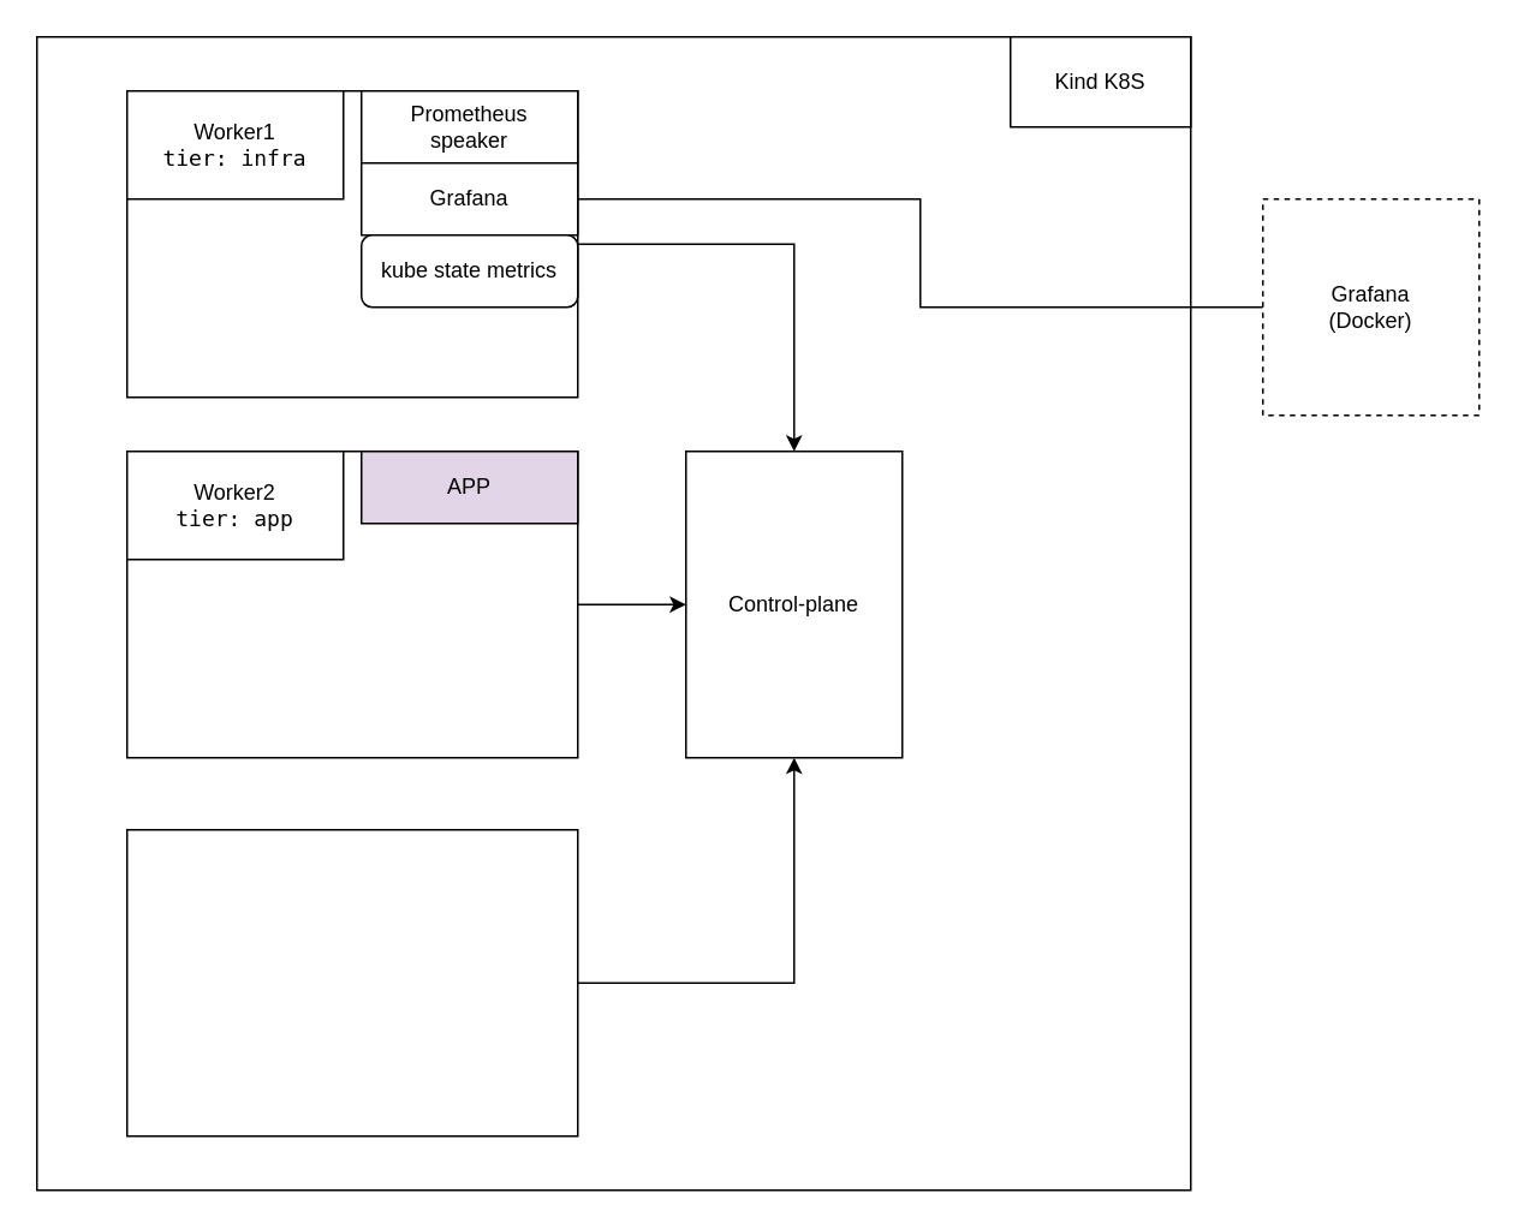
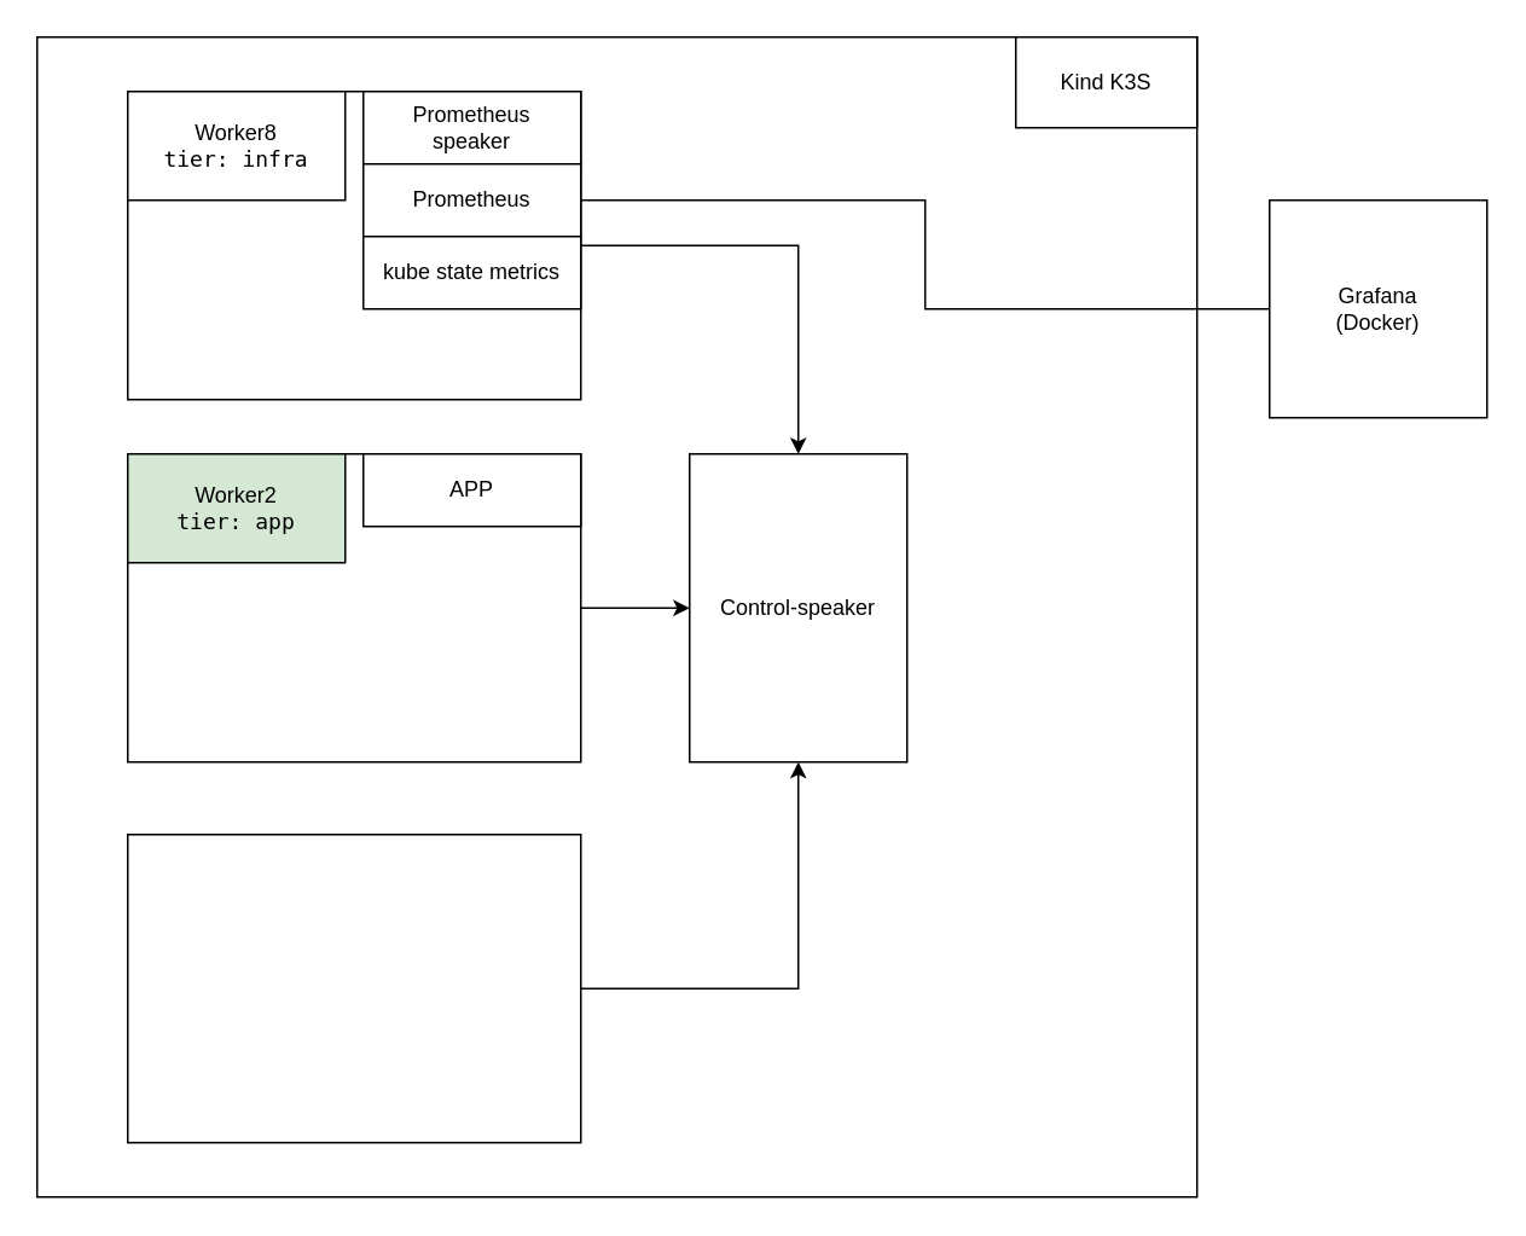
- <mxCell id="10" value="Kind K8S" style="rounded=0;whiteSpace=wrap;html=1;" vertex="1" parent="1"><mxGeometry x="560" y="20" width="100" height="50" as="geometry" /></mxCell>
+ <mxCell id="10" value="Kind K3S" style="rounded=0;whiteSpace=wrap;html=1;" vertex="1" parent="1"><mxGeometry x="560" y="20" width="100" height="50" as="geometry" /></mxCell>
- <mxCell id="11" value="Worker1&lt;div&gt;&lt;code class=&quot;listtype-code listindent1 list-code1 lang-yaml&quot; spellcheck=&quot;false&quot;&gt;tier: infra&lt;/code&gt;&lt;br&gt;&lt;/div&gt;" style="rounded=0;whiteSpace=wrap;html=1;" vertex="1" parent="1"><mxGeometry x="70" y="50" width="120" height="60" as="geometry" /></mxCell>
+ <mxCell id="11" value="Worker8&lt;div&gt;&lt;code class=&quot;listtype-code listindent1 list-code1 lang-yaml&quot; spellcheck=&quot;false&quot;&gt;tier: infra&lt;/code&gt;&lt;br&gt;&lt;/div&gt;" style="rounded=0;whiteSpace=wrap;html=1;" vertex="1" parent="1"><mxGeometry x="70" y="50" width="120" height="60" as="geometry" /></mxCell>
- <mxCell id="14" value="Grafana" style="rounded=0;whiteSpace=wrap;html=1;" vertex="1" parent="1"><mxGeometry x="200" y="90" width="120" height="40" as="geometry" /></mxCell>
+ <mxCell id="14" value="Prometheus" style="rounded=0;whiteSpace=wrap;html=1;" vertex="1" parent="1"><mxGeometry x="200" y="90" width="120" height="40" as="geometry" /></mxCell>
- <mxCell id="15" value="kube state metrics" style="whiteSpace=wrap;html=1;rounded=1;" vertex="1" parent="1"><mxGeometry x="200" y="130" width="120" height="40" as="geometry" /></mxCell>
+ <mxCell id="15" value="kube state metrics" style="rounded=0;whiteSpace=wrap;html=1;" vertex="1" parent="1"><mxGeometry x="200" y="130" width="120" height="40" as="geometry" /></mxCell>
- <mxCell id="17" value="Grafana&lt;div&gt;(Docker)&lt;/div&gt;" style="rounded=0;whiteSpace=wrap;html=1;dashed=1;" vertex="1" parent="1"><mxGeometry x="700" y="110" width="120" height="120" as="geometry" /></mxCell>
+ <mxCell id="17" value="Grafana&lt;div&gt;(Docker)&lt;/div&gt;" style="rounded=0;whiteSpace=wrap;html=1;" vertex="1" parent="1"><mxGeometry x="700" y="110" width="120" height="120" as="geometry" /></mxCell>
- <mxCell id="18" value="APP" style="rounded=0;whiteSpace=wrap;html=1;fillColor=#e1d5e7;" vertex="1" parent="1"><mxGeometry x="200" y="250" width="120" height="40" as="geometry" /></mxCell>
+ <mxCell id="18" value="APP" style="rounded=0;whiteSpace=wrap;html=1;" vertex="1" parent="1"><mxGeometry x="200" y="250" width="120" height="40" as="geometry" /></mxCell>
- <mxCell id="12" value="Worker2&lt;div&gt;&lt;code class=&quot;listtype-code listindent1 list-code1 lang-yaml&quot; spellcheck=&quot;false&quot;&gt;tier: app&lt;/code&gt;&lt;br&gt;&lt;/div&gt;" style="rounded=0;whiteSpace=wrap;html=1;" vertex="1" parent="1"><mxGeometry x="70" y="250" width="120" height="60" as="geometry" /></mxCell>
+ <mxCell id="12" value="Worker2&lt;div&gt;&lt;code class=&quot;listtype-code listindent1 list-code1 lang-yaml&quot; spellcheck=&quot;false&quot;&gt;tier: app&lt;/code&gt;&lt;br&gt;&lt;/div&gt;" style="rounded=0;whiteSpace=wrap;html=1;fillColor=#d5e8d4;" vertex="1" parent="1"><mxGeometry x="70" y="250" width="120" height="60" as="geometry" /></mxCell>
- <mxCell id="9" value="Control-plane" style="rounded=0;whiteSpace=wrap;html=1;" vertex="1" parent="1"><mxGeometry x="380" y="250" width="120" height="170" as="geometry" /></mxCell>
+ <mxCell id="9" value="Control-speaker" style="rounded=0;whiteSpace=wrap;html=1;" vertex="1" parent="1"><mxGeometry x="380" y="250" width="120" height="170" as="geometry" /></mxCell>
